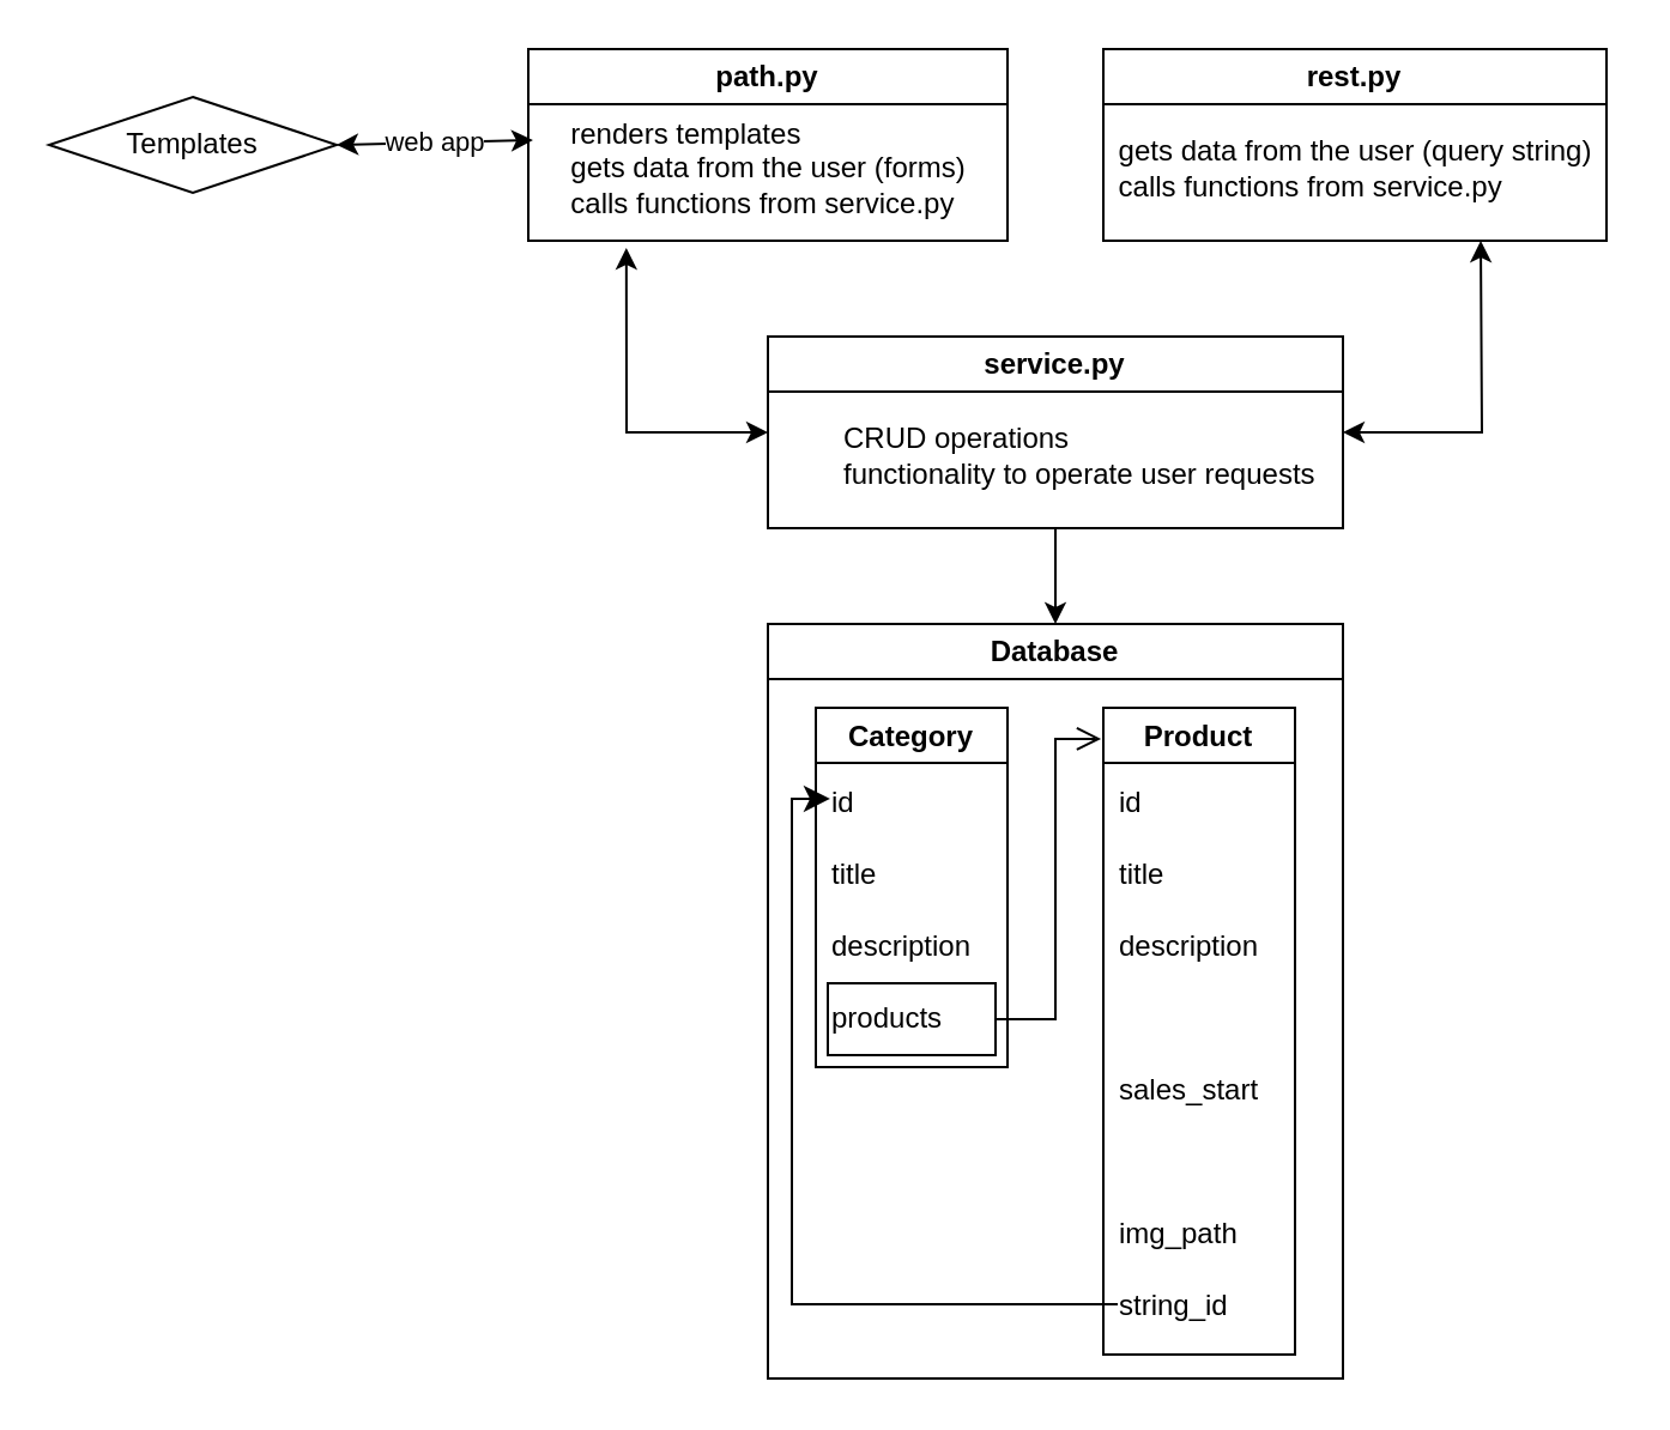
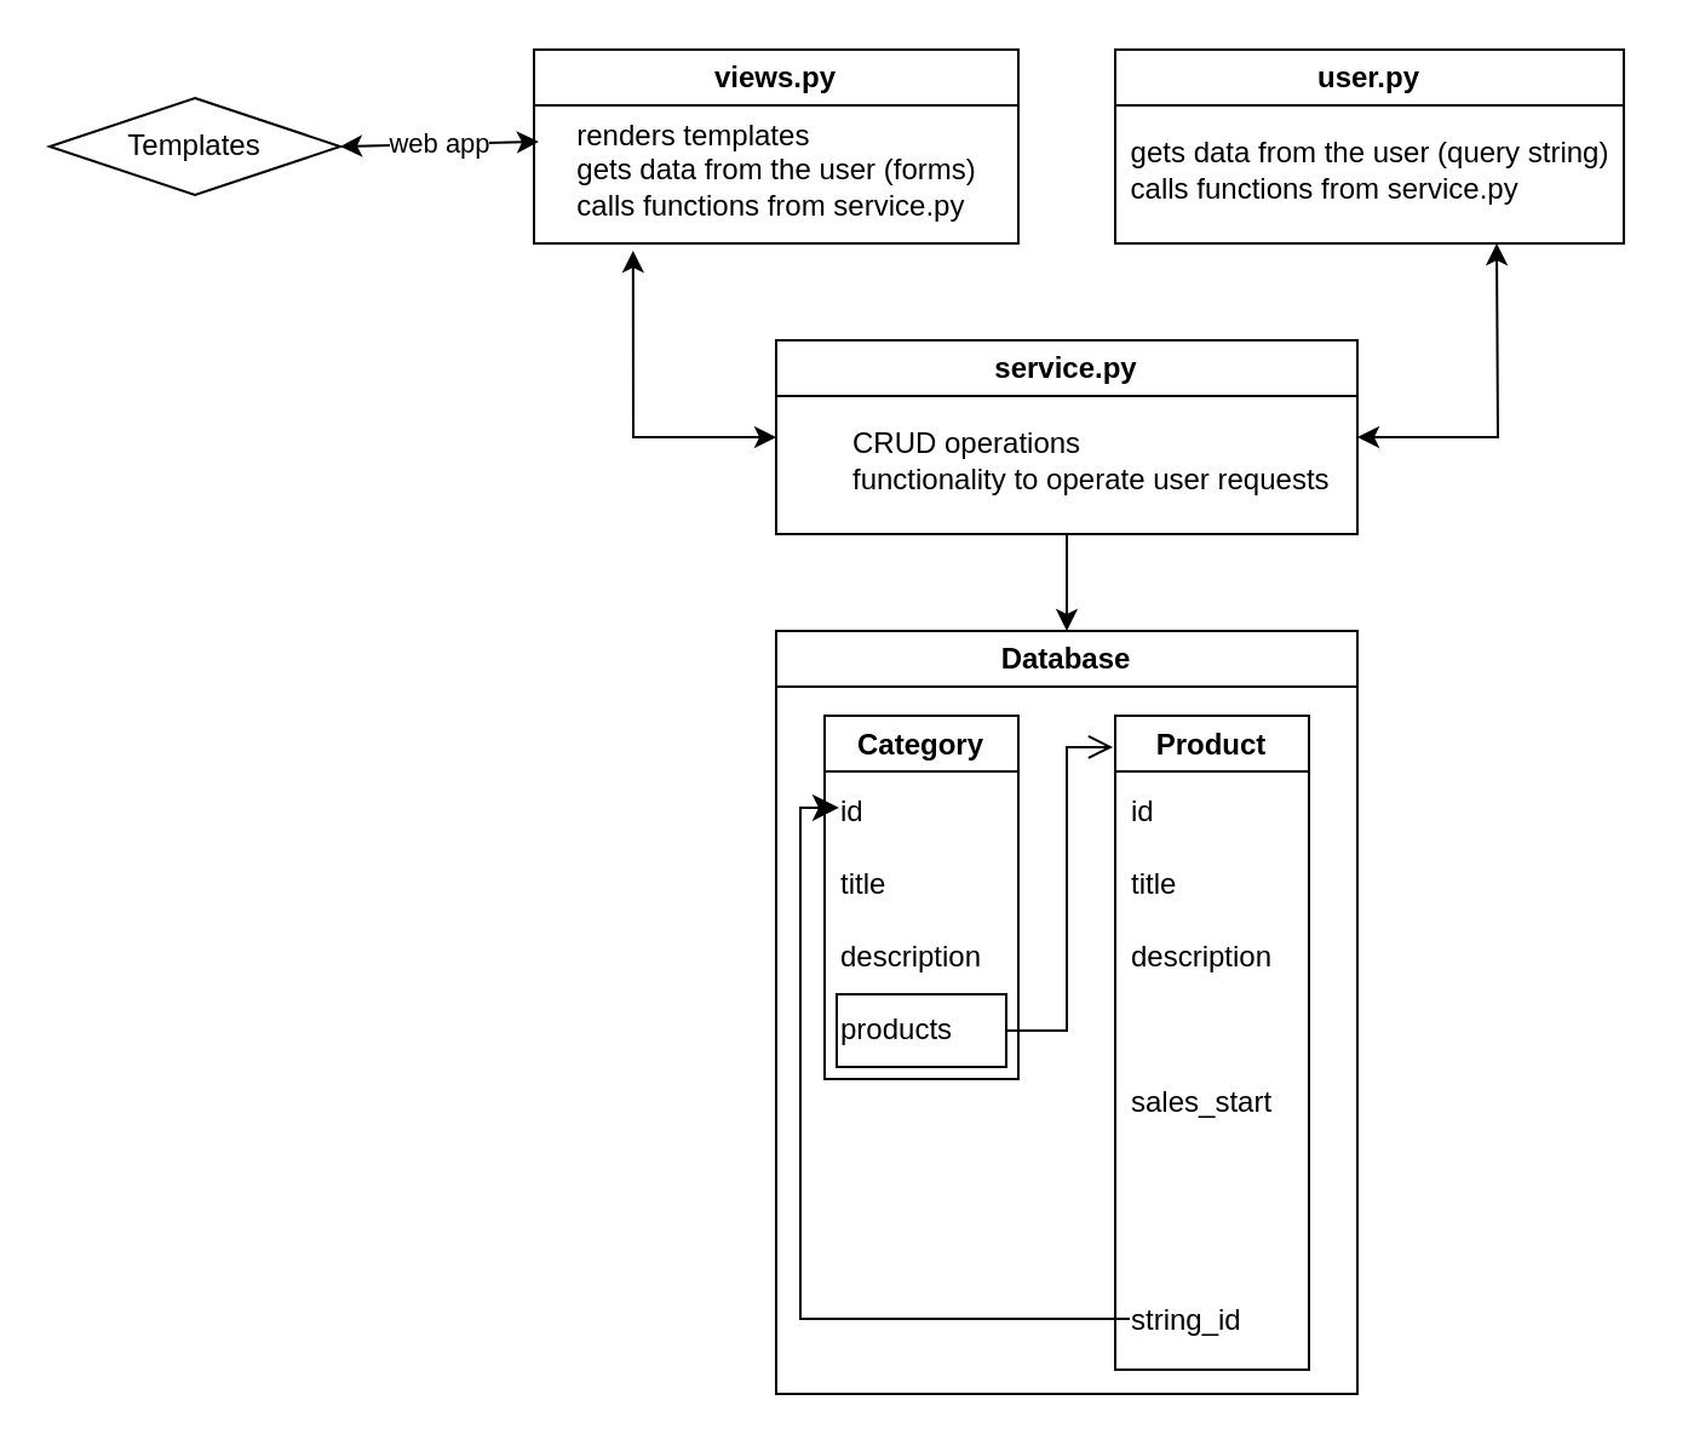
- <mxCell id="4" value="path.py" style="swimlane;whiteSpace=wrap;html=1;" vertex="1" parent="1"><mxGeometry x="220" y="20" width="200" height="80" as="geometry" /></mxCell>
+ <mxCell id="4" value="views.py" style="swimlane;whiteSpace=wrap;html=1;" vertex="1" parent="1"><mxGeometry x="220" y="20" width="200" height="80" as="geometry" /></mxCell>
- <mxCell id="6" value="rest.py" style="swimlane;whiteSpace=wrap;html=1;" vertex="1" parent="1"><mxGeometry x="460" y="20" width="210" height="80" as="geometry" /></mxCell>
+ <mxCell id="6" value="user.py" style="swimlane;whiteSpace=wrap;html=1;" vertex="1" parent="1"><mxGeometry x="460" y="20" width="210" height="80" as="geometry" /></mxCell>
- <mxCell id="23" value="img_path" style="text;html=1;align=left;verticalAlign=middle;resizable=0;points=[];autosize=1;strokeColor=none;fillColor=none;" vertex="1" parent="18"><mxGeometry x="5" y="205" width="70" height="30" as="geometry" /></mxCell>
